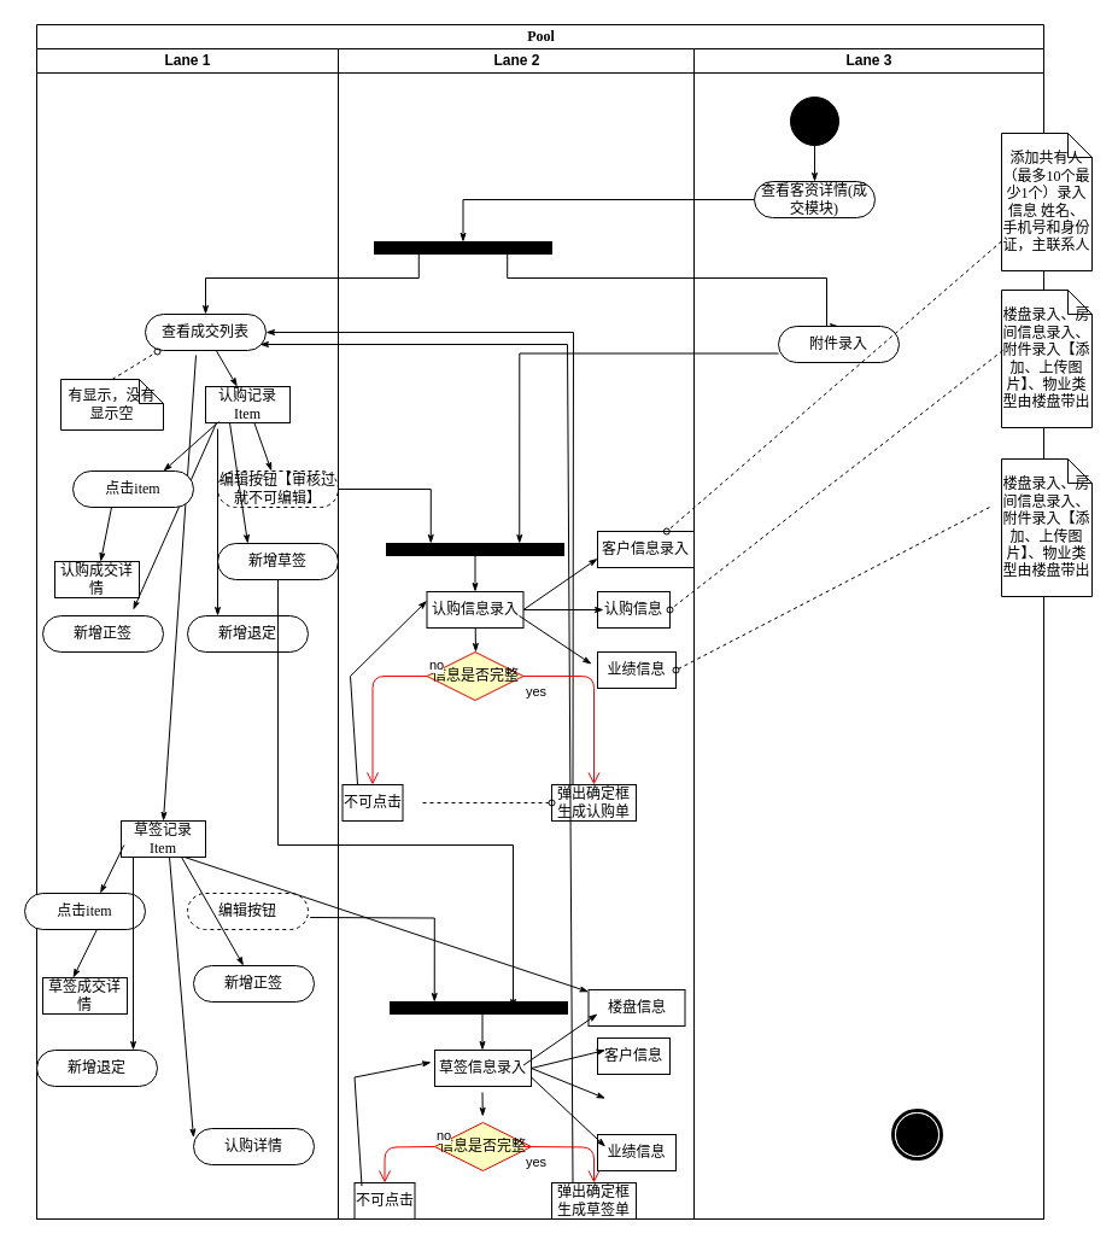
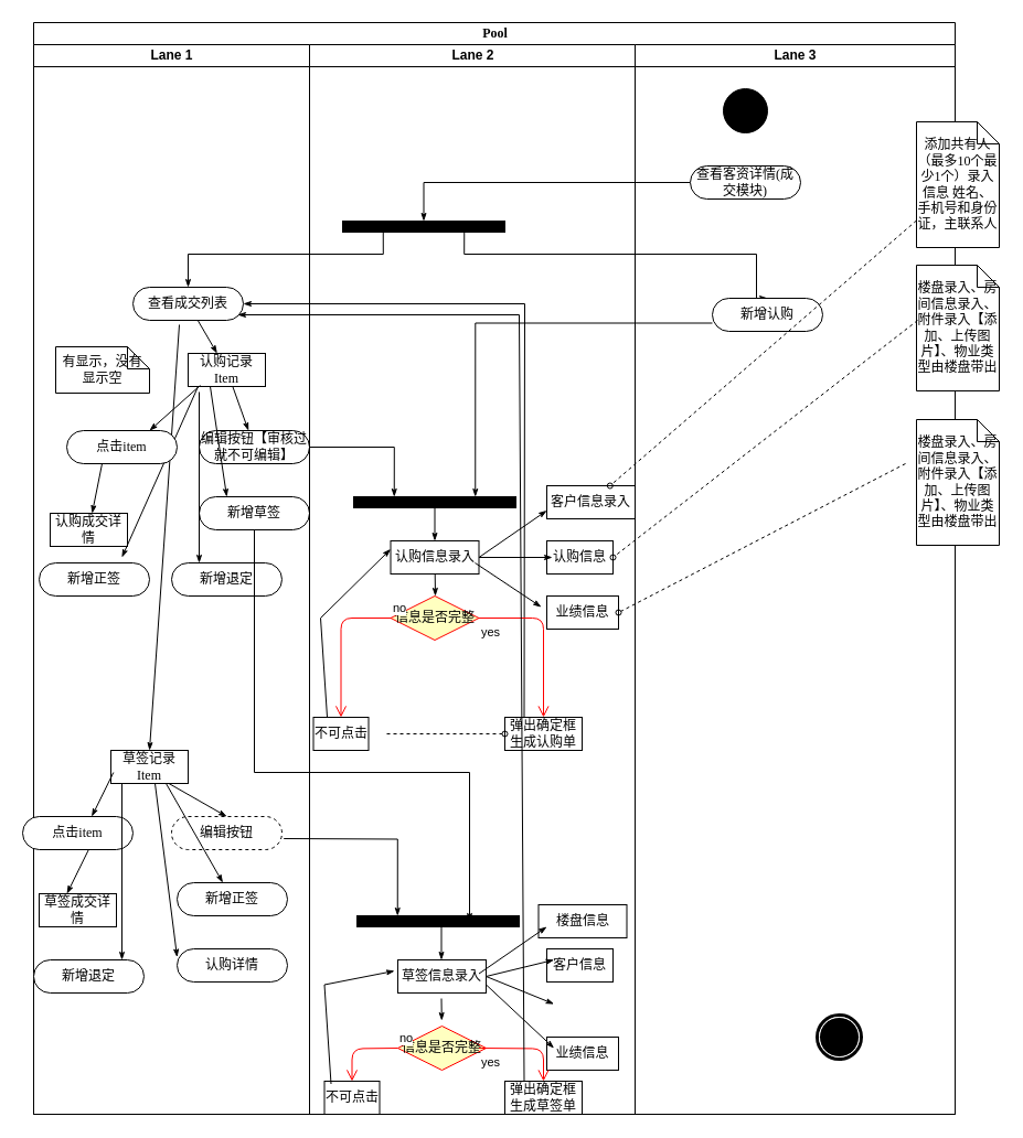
- <mxCell id="75" style="edgeStyle=orthogonalEdgeStyle;rounded=0;html=1;labelBackgroundColor=none;startArrow=none;startFill=0;startSize=5;endArrow=classicThin;endFill=1;endSize=5;jettySize=auto;orthogonalLoop=1;strokeWidth=1;fontFamily=Verdana;fontSize=12" parent="74" source="76" target="77" edge="1"><mxGeometry relative="1" as="geometry" /></mxCell>
- <mxCell id="78" value="附件录入" style="rounded=1;whiteSpace=wrap;html=1;shadow=0;comic=0;labelBackgroundColor=none;strokeWidth=1;fontFamily=Verdana;fontSize=12;align=center;arcSize=50;" parent="74" vertex="1"><mxGeometry x="70" y="230" width="100" height="30" as="geometry" /></mxCell>
+ <mxCell id="78" value="新增认购" style="rounded=1;whiteSpace=wrap;html=1;shadow=0;comic=0;labelBackgroundColor=none;strokeWidth=1;fontFamily=Verdana;fontSize=12;align=center;arcSize=50;" parent="74" vertex="1"><mxGeometry x="70" y="230" width="100" height="30" as="geometry" /></mxCell>
- <mxCell id="17" style="edgeStyle=none;rounded=0;html=1;dashed=1;labelBackgroundColor=none;startArrow=none;startFill=0;startSize=5;endArrow=oval;endFill=0;endSize=5;jettySize=auto;orthogonalLoop=1;strokeWidth=1;fontFamily=Verdana;fontSize=12;entryX=0.1;entryY=1.033;entryDx=0;entryDy=0;entryPerimeter=0;exitX=0.5;exitY=0;exitDx=0;exitDy=0;exitPerimeter=0;" edge="1" parent="9" source="15" target="11"><mxGeometry relative="1" as="geometry"><mxPoint x="800" y="390" as="sourcePoint" /><mxPoint x="707.5" y="300" as="targetPoint" /></mxGeometry></mxCell>
- <mxCell id="12" value="编辑按钮【审核过就不可编辑】" style="rounded=1;whiteSpace=wrap;html=1;shadow=0;comic=0;labelBackgroundColor=none;strokeWidth=1;fontFamily=Verdana;fontSize=12;align=center;arcSize=50;dashed=1;" parent="9" vertex="1"><mxGeometry x="150" y="350" width="100" height="30" as="geometry" /></mxCell>
+ <mxCell id="12" value="编辑按钮【审核过就不可编辑】" style="rounded=1;whiteSpace=wrap;html=1;shadow=0;comic=0;labelBackgroundColor=none;strokeWidth=1;fontFamily=Verdana;fontSize=12;align=center;arcSize=50;" parent="9" vertex="1"><mxGeometry x="150" y="350" width="100" height="30" as="geometry" /></mxCell>
- <mxCell id="21" style="edgeStyle=none;rounded=0;html=1;labelBackgroundColor=none;startArrow=none;startFill=0;startSize=5;endArrow=classicThin;endFill=1;endSize=5;jettySize=auto;orthogonalLoop=1;strokeWidth=1;fontFamily=Verdana;fontSize=12;exitX=0.75;exitY=1;exitDx=0;exitDy=0;" edge="1" parent="9" source="18" target="59"><mxGeometry relative="1" as="geometry"><mxPoint x="190.357" y="320" as="sourcePoint" /><mxPoint x="204.643" y="360" as="targetPoint" /></mxGeometry></mxCell>
+ <mxCell id="21" style="edgeStyle=none;rounded=0;html=1;labelBackgroundColor=none;startArrow=none;startFill=0;startSize=5;endArrow=classicThin;endFill=1;endSize=5;jettySize=auto;orthogonalLoop=1;strokeWidth=1;fontFamily=Verdana;fontSize=12;exitX=0.75;exitY=1;exitDx=0;exitDy=0;entryX=0.5;entryY=0;entryDx=0;entryDy=0;" edge="1" parent="9" source="18" target="20"><mxGeometry relative="1" as="geometry"><mxPoint x="190.357" y="320" as="sourcePoint" /><mxPoint x="204.643" y="360" as="targetPoint" /></mxGeometry></mxCell>
- <mxCell id="35" value="认购详情" style="rounded=1;whiteSpace=wrap;html=1;shadow=0;comic=0;labelBackgroundColor=none;strokeWidth=1;fontFamily=Verdana;fontSize=12;align=center;arcSize=50;" vertex="1" parent="9"><mxGeometry x="130" y="895" width="100" height="30" as="geometry" /></mxCell>
+ <mxCell id="35" value="认购详情" style="rounded=1;whiteSpace=wrap;html=1;shadow=0;comic=0;labelBackgroundColor=none;strokeWidth=1;fontFamily=Verdana;fontSize=12;align=center;arcSize=50;" vertex="1" parent="9"><mxGeometry x="130" y="820" width="100" height="30" as="geometry" /></mxCell>
